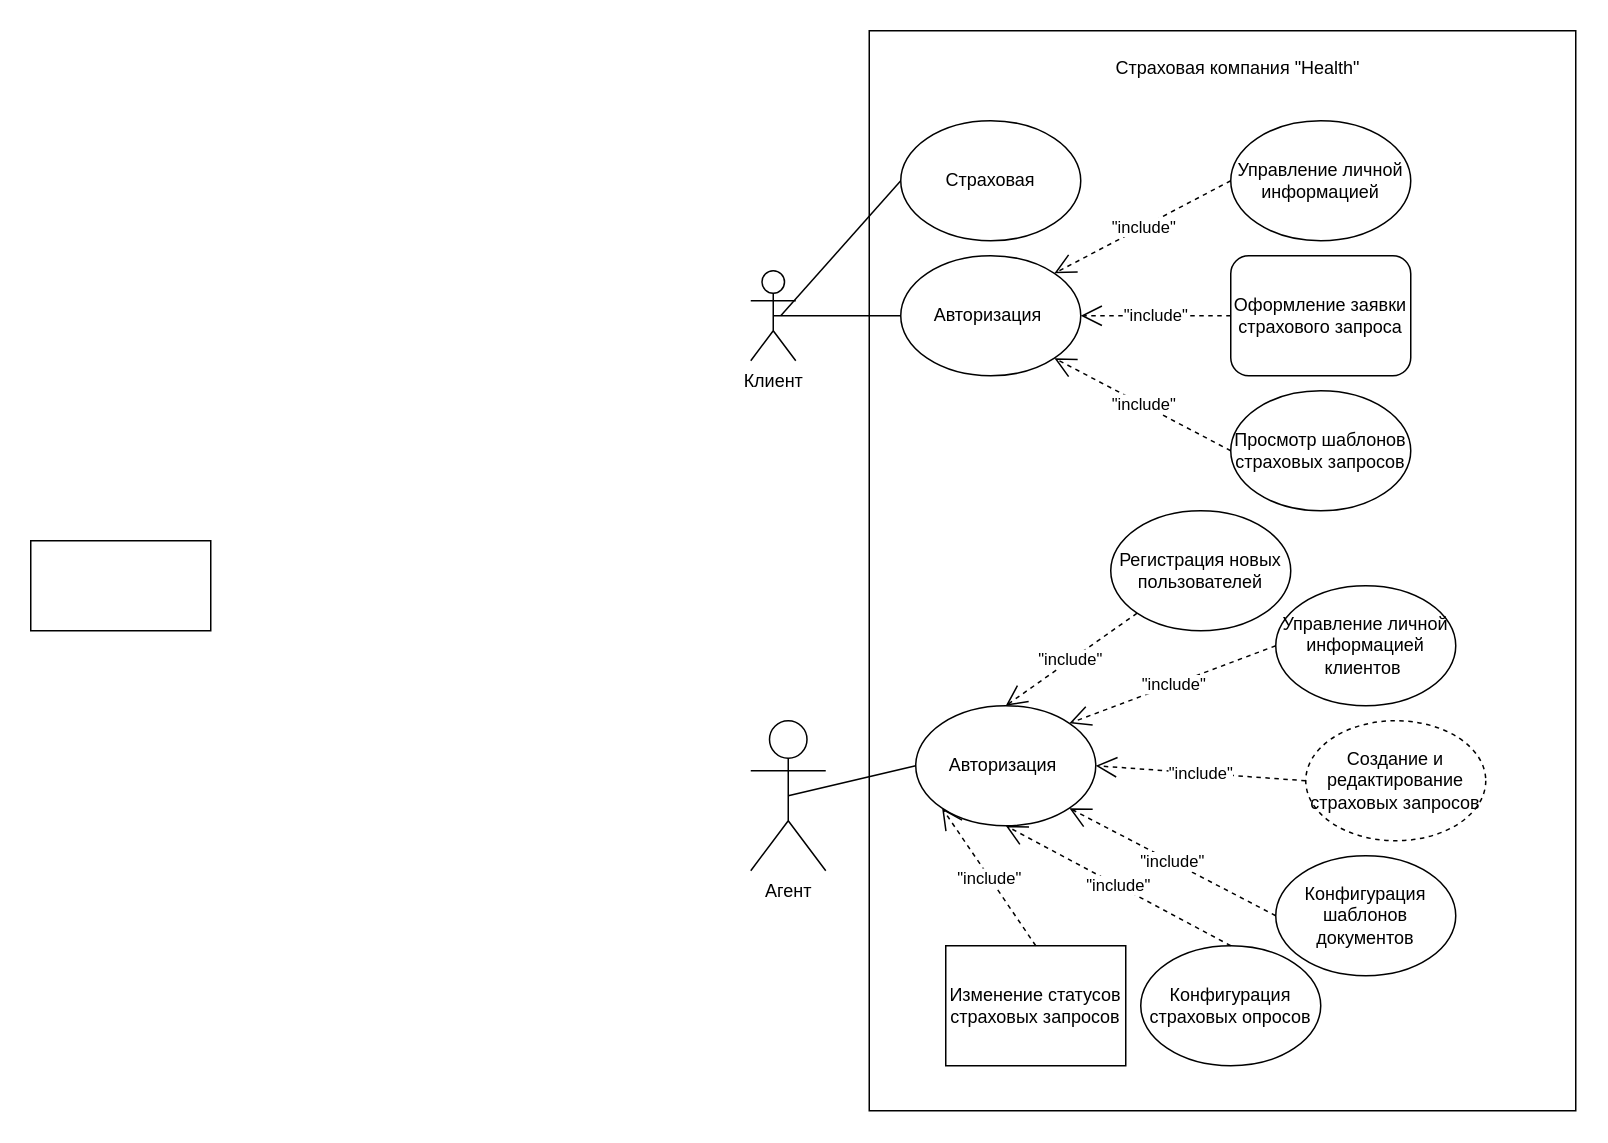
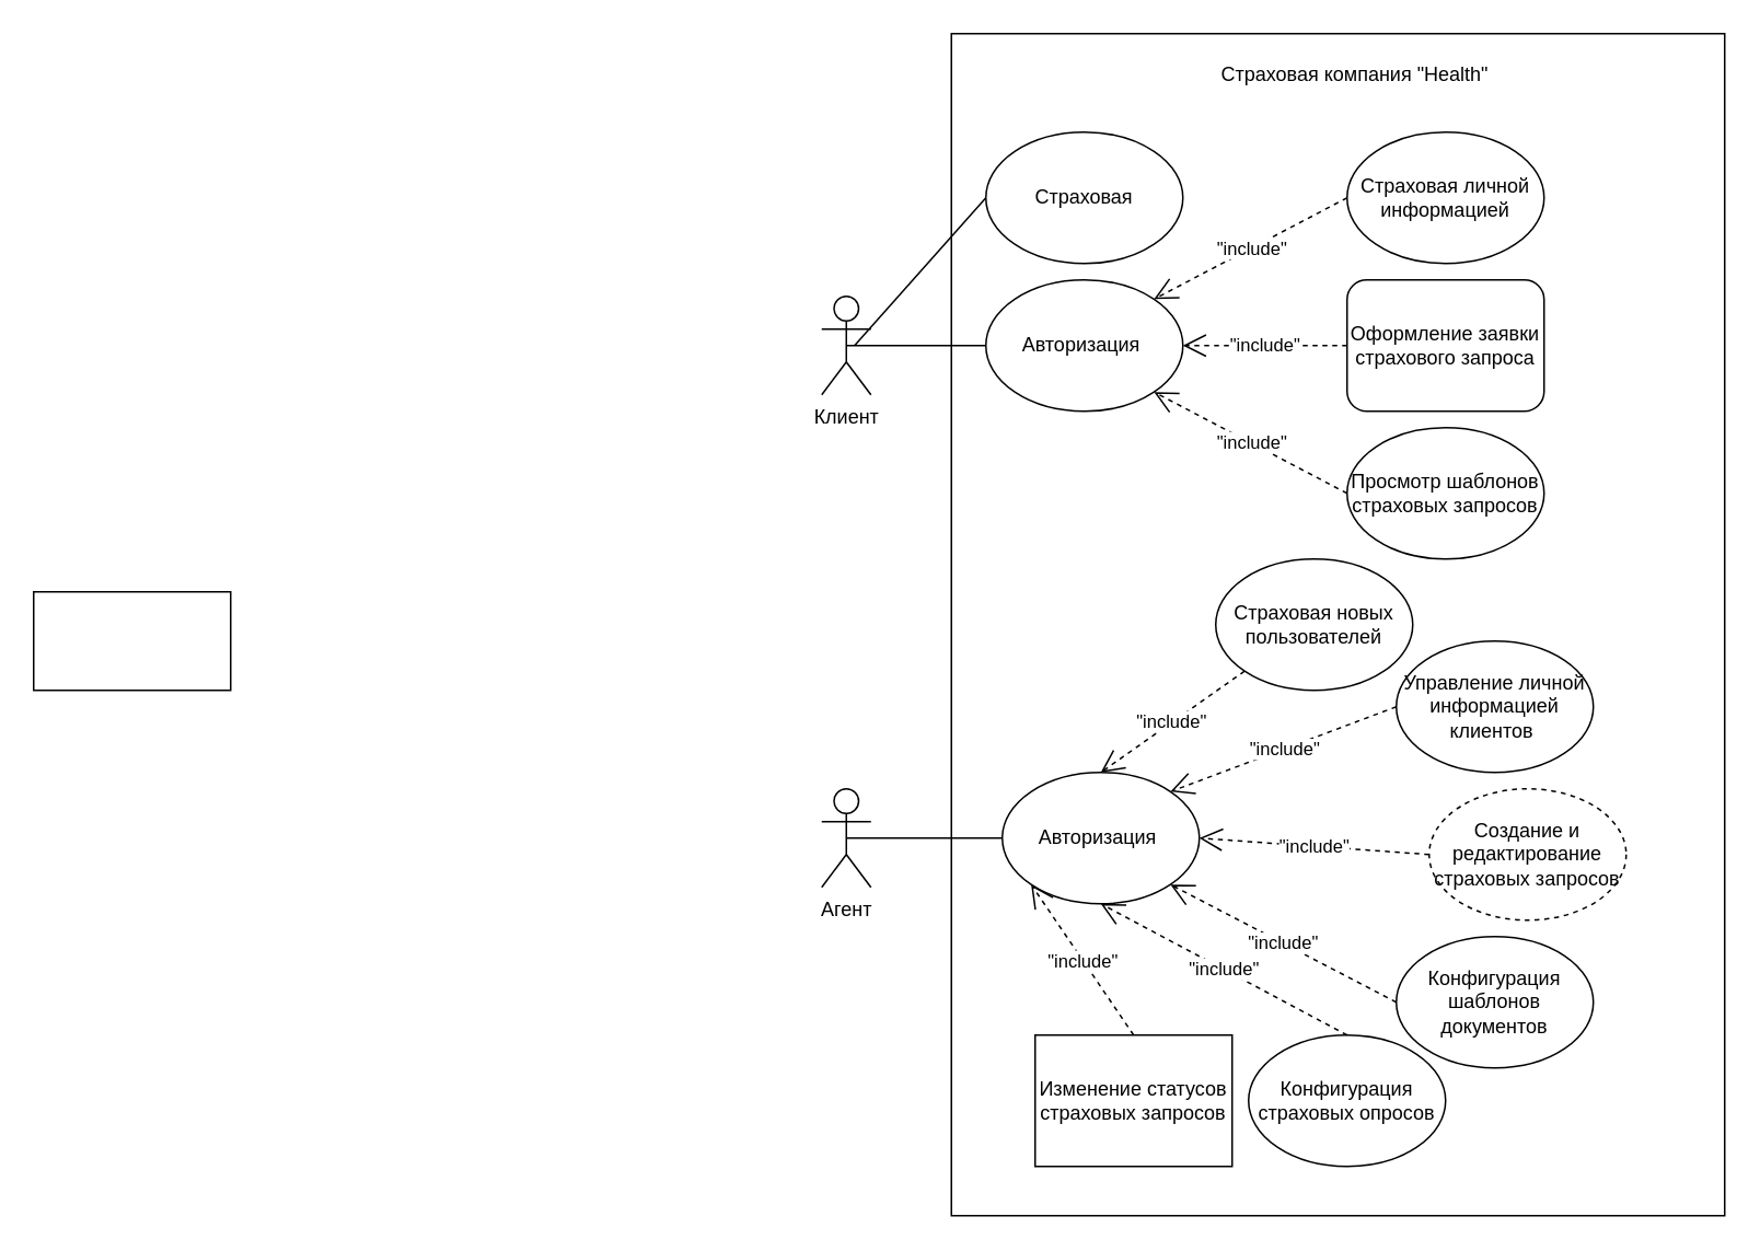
- <mxCell id="14" value="Управление личной информацией" style="ellipse;whiteSpace=wrap;html=1;" vertex="1" parent="1"><mxGeometry x="820" y="80" width="120" height="80" as="geometry" /></mxCell>
+ <mxCell id="14" value="Страховая личной информацией" style="ellipse;whiteSpace=wrap;html=1;" vertex="1" parent="1"><mxGeometry x="820" y="80" width="120" height="80" as="geometry" /></mxCell>
- <mxCell id="21" value="Регистрация новых пользователей" style="ellipse;whiteSpace=wrap;html=1;" vertex="1" parent="1"><mxGeometry x="740" y="340" width="120" height="80" as="geometry" /></mxCell>
+ <mxCell id="21" value="Страховая новых пользователей" style="ellipse;whiteSpace=wrap;html=1;" vertex="1" parent="1"><mxGeometry x="740" y="340" width="120" height="80" as="geometry" /></mxCell>
- <mxCell id="3" value="Агент" style="shape=umlActor;verticalLabelPosition=bottom;verticalAlign=top;html=1;outlineConnect=0;" vertex="1" parent="1"><mxGeometry x="500" y="480" width="50" height="100" as="geometry" /></mxCell>
+ <mxCell id="3" value="Агент" style="shape=umlActor;verticalLabelPosition=bottom;verticalAlign=top;html=1;outlineConnect=0;" vertex="1" parent="1"><mxGeometry x="500" y="480" width="30" height="60" as="geometry" /></mxCell>
